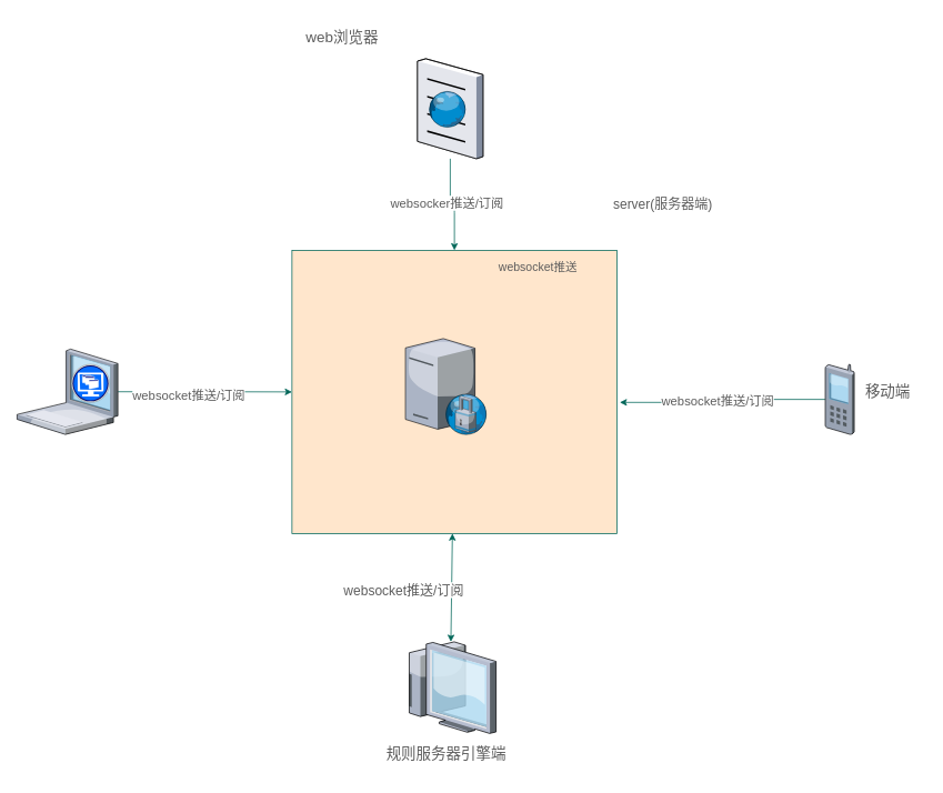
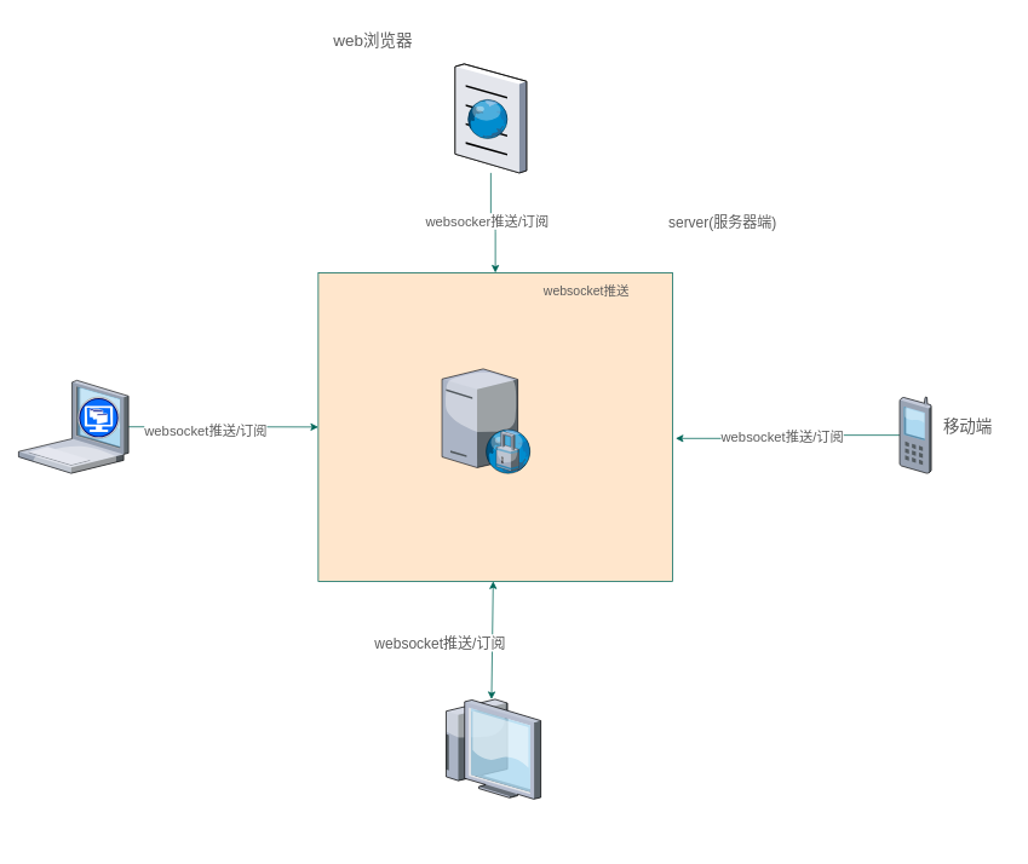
- <mxCell id="18" value="&lt;font style=&quot;font-size: 18px;&quot;&gt;规则服务器引擎端&lt;/font&gt;" style="text;html=1;align=center;verticalAlign=middle;resizable=0;points=[];autosize=1;strokeColor=none;fillColor=none;fontSize=15;fontColor=#5C5C5C;spacing=12;" vertex="1" parent="1"><mxGeometry x="445.07" y="880" width="180" height="50" as="geometry" /></mxCell>
